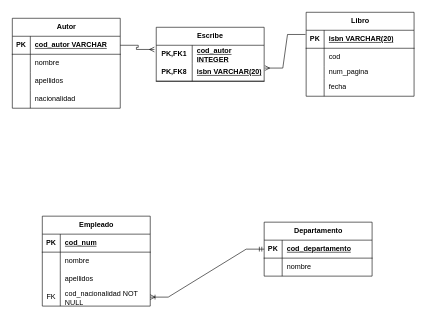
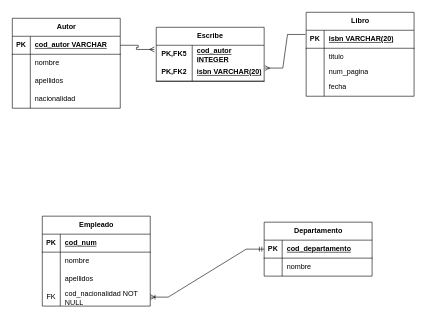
- <mxCell id="30" value="PK,FK1" style="shape=partialRectangle;connectable=0;fillColor=none;top=0;left=0;bottom=0;right=0;fontStyle=1;overflow=hidden;html=1;whiteSpace=wrap;" vertex="1" parent="29"><mxGeometry width="60" height="30" as="geometry"><mxRectangle width="60" height="30" as="alternateBounds" /></mxGeometry></mxCell>
+ <mxCell id="30" value="PK,FK5" style="shape=partialRectangle;connectable=0;fillColor=none;top=0;left=0;bottom=0;right=0;fontStyle=1;overflow=hidden;html=1;whiteSpace=wrap;" vertex="1" parent="29"><mxGeometry width="60" height="30" as="geometry"><mxRectangle width="60" height="30" as="alternateBounds" /></mxGeometry></mxCell>
- <mxCell id="21" value="cod" style="shape=partialRectangle;connectable=0;fillColor=none;top=0;left=0;bottom=0;right=0;align=left;spacingLeft=6;overflow=hidden;whiteSpace=wrap;html=1;" vertex="1" parent="19"><mxGeometry x="30" width="150" height="30" as="geometry"><mxRectangle width="150" height="30" as="alternateBounds" /></mxGeometry></mxCell>
+ <mxCell id="21" value="titulo" style="shape=partialRectangle;connectable=0;fillColor=none;top=0;left=0;bottom=0;right=0;align=left;spacingLeft=6;overflow=hidden;whiteSpace=wrap;html=1;" vertex="1" parent="19"><mxGeometry x="30" width="150" height="30" as="geometry"><mxRectangle width="150" height="30" as="alternateBounds" /></mxGeometry></mxCell>
- <mxCell id="33" value="PK,FK8" style="shape=partialRectangle;connectable=0;fillColor=none;top=0;left=0;bottom=0;right=0;fontStyle=1;overflow=hidden;html=1;whiteSpace=wrap;" vertex="1" parent="32"><mxGeometry width="60" height="30" as="geometry"><mxRectangle width="60" height="30" as="alternateBounds" /></mxGeometry></mxCell>
+ <mxCell id="33" value="PK,FK2" style="shape=partialRectangle;connectable=0;fillColor=none;top=0;left=0;bottom=0;right=0;fontStyle=1;overflow=hidden;html=1;whiteSpace=wrap;" vertex="1" parent="32"><mxGeometry width="60" height="30" as="geometry"><mxRectangle width="60" height="30" as="alternateBounds" /></mxGeometry></mxCell>
